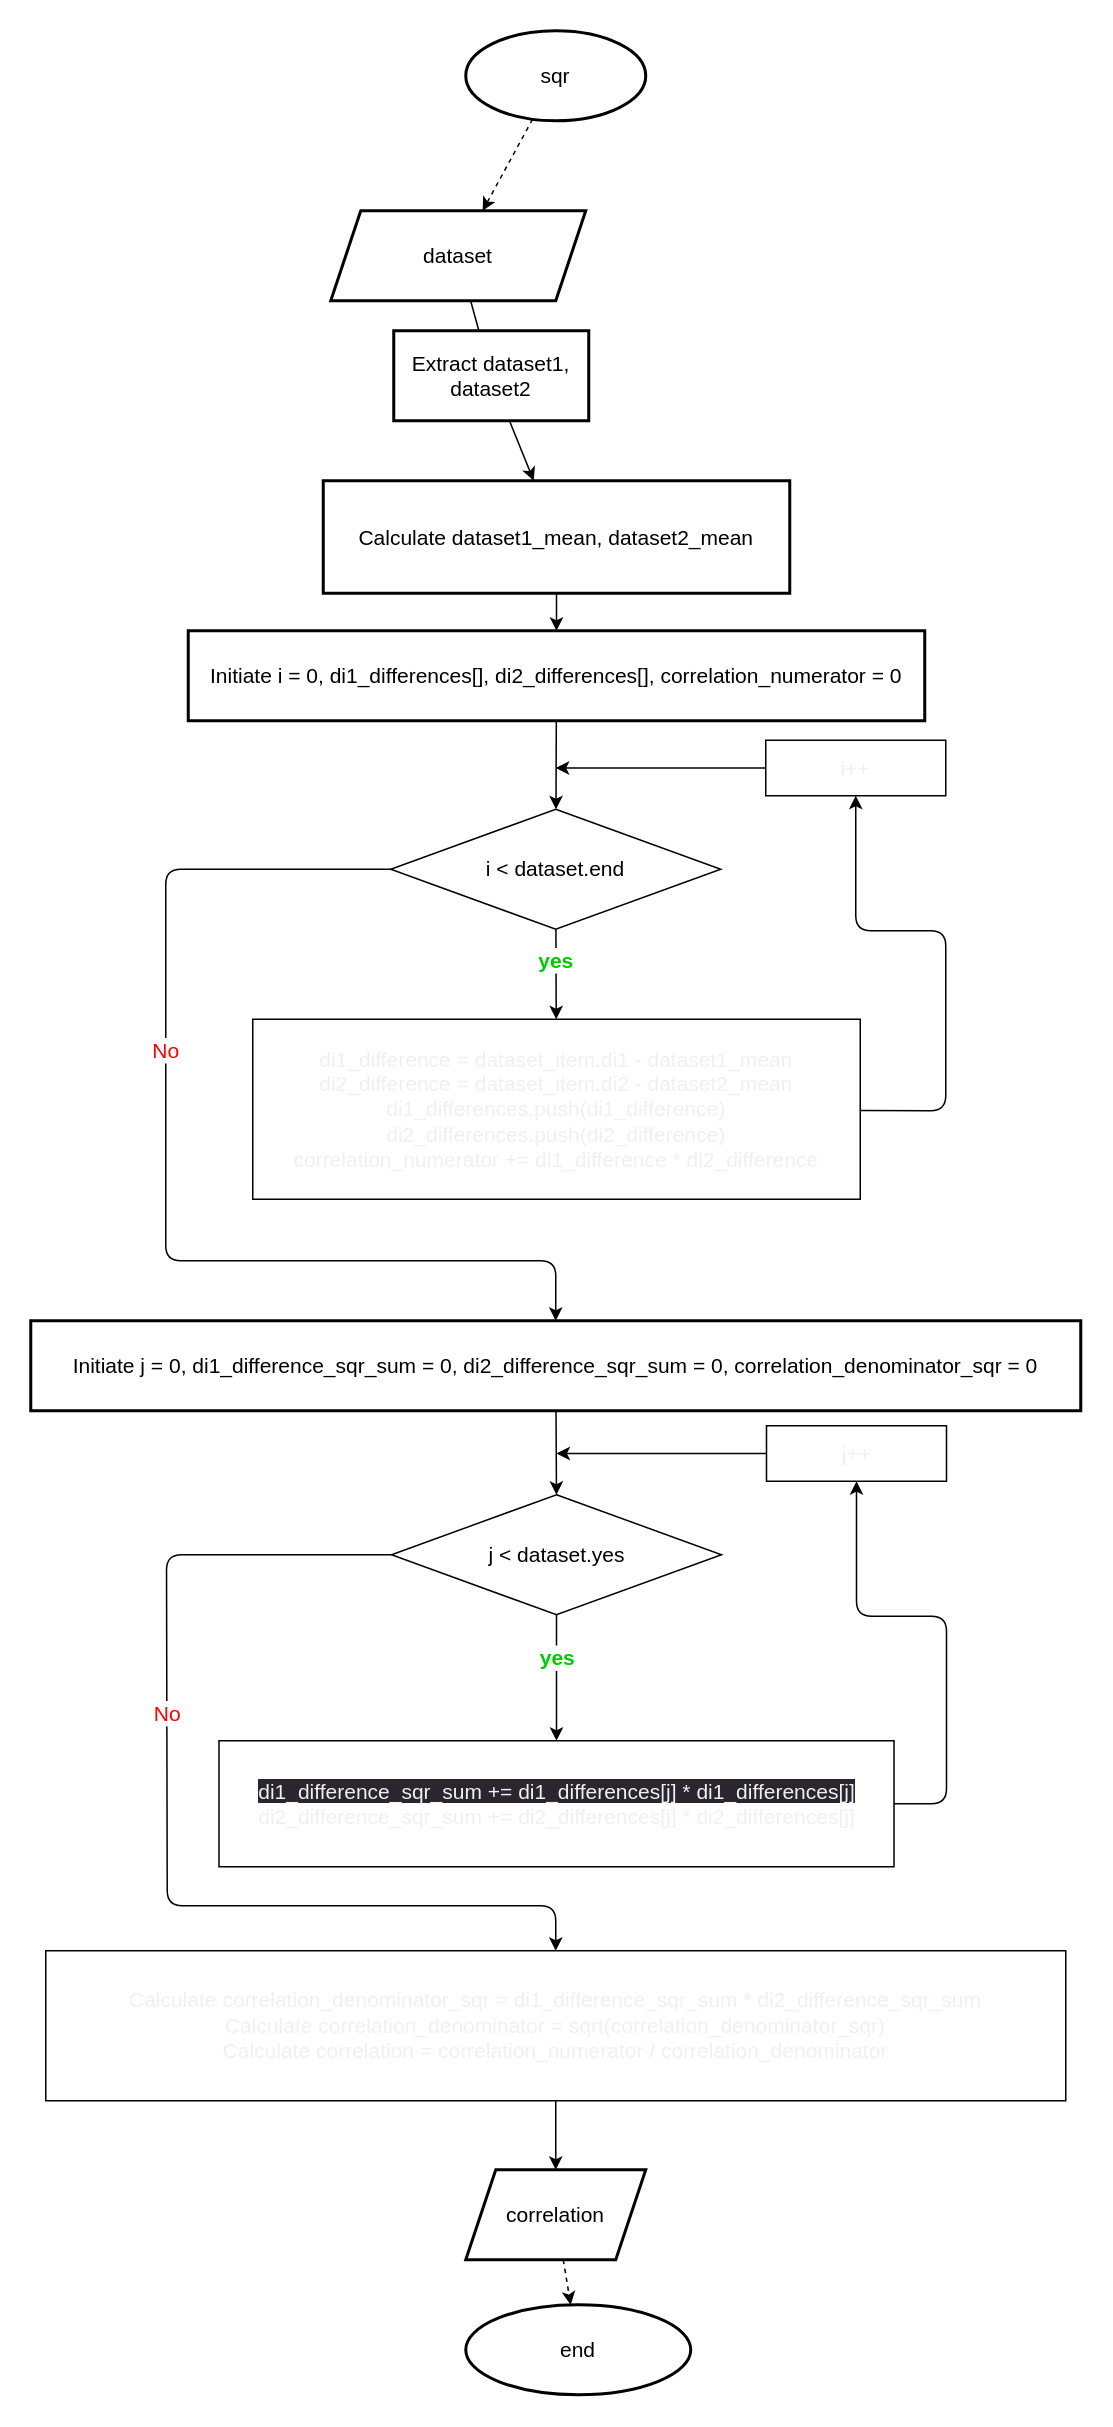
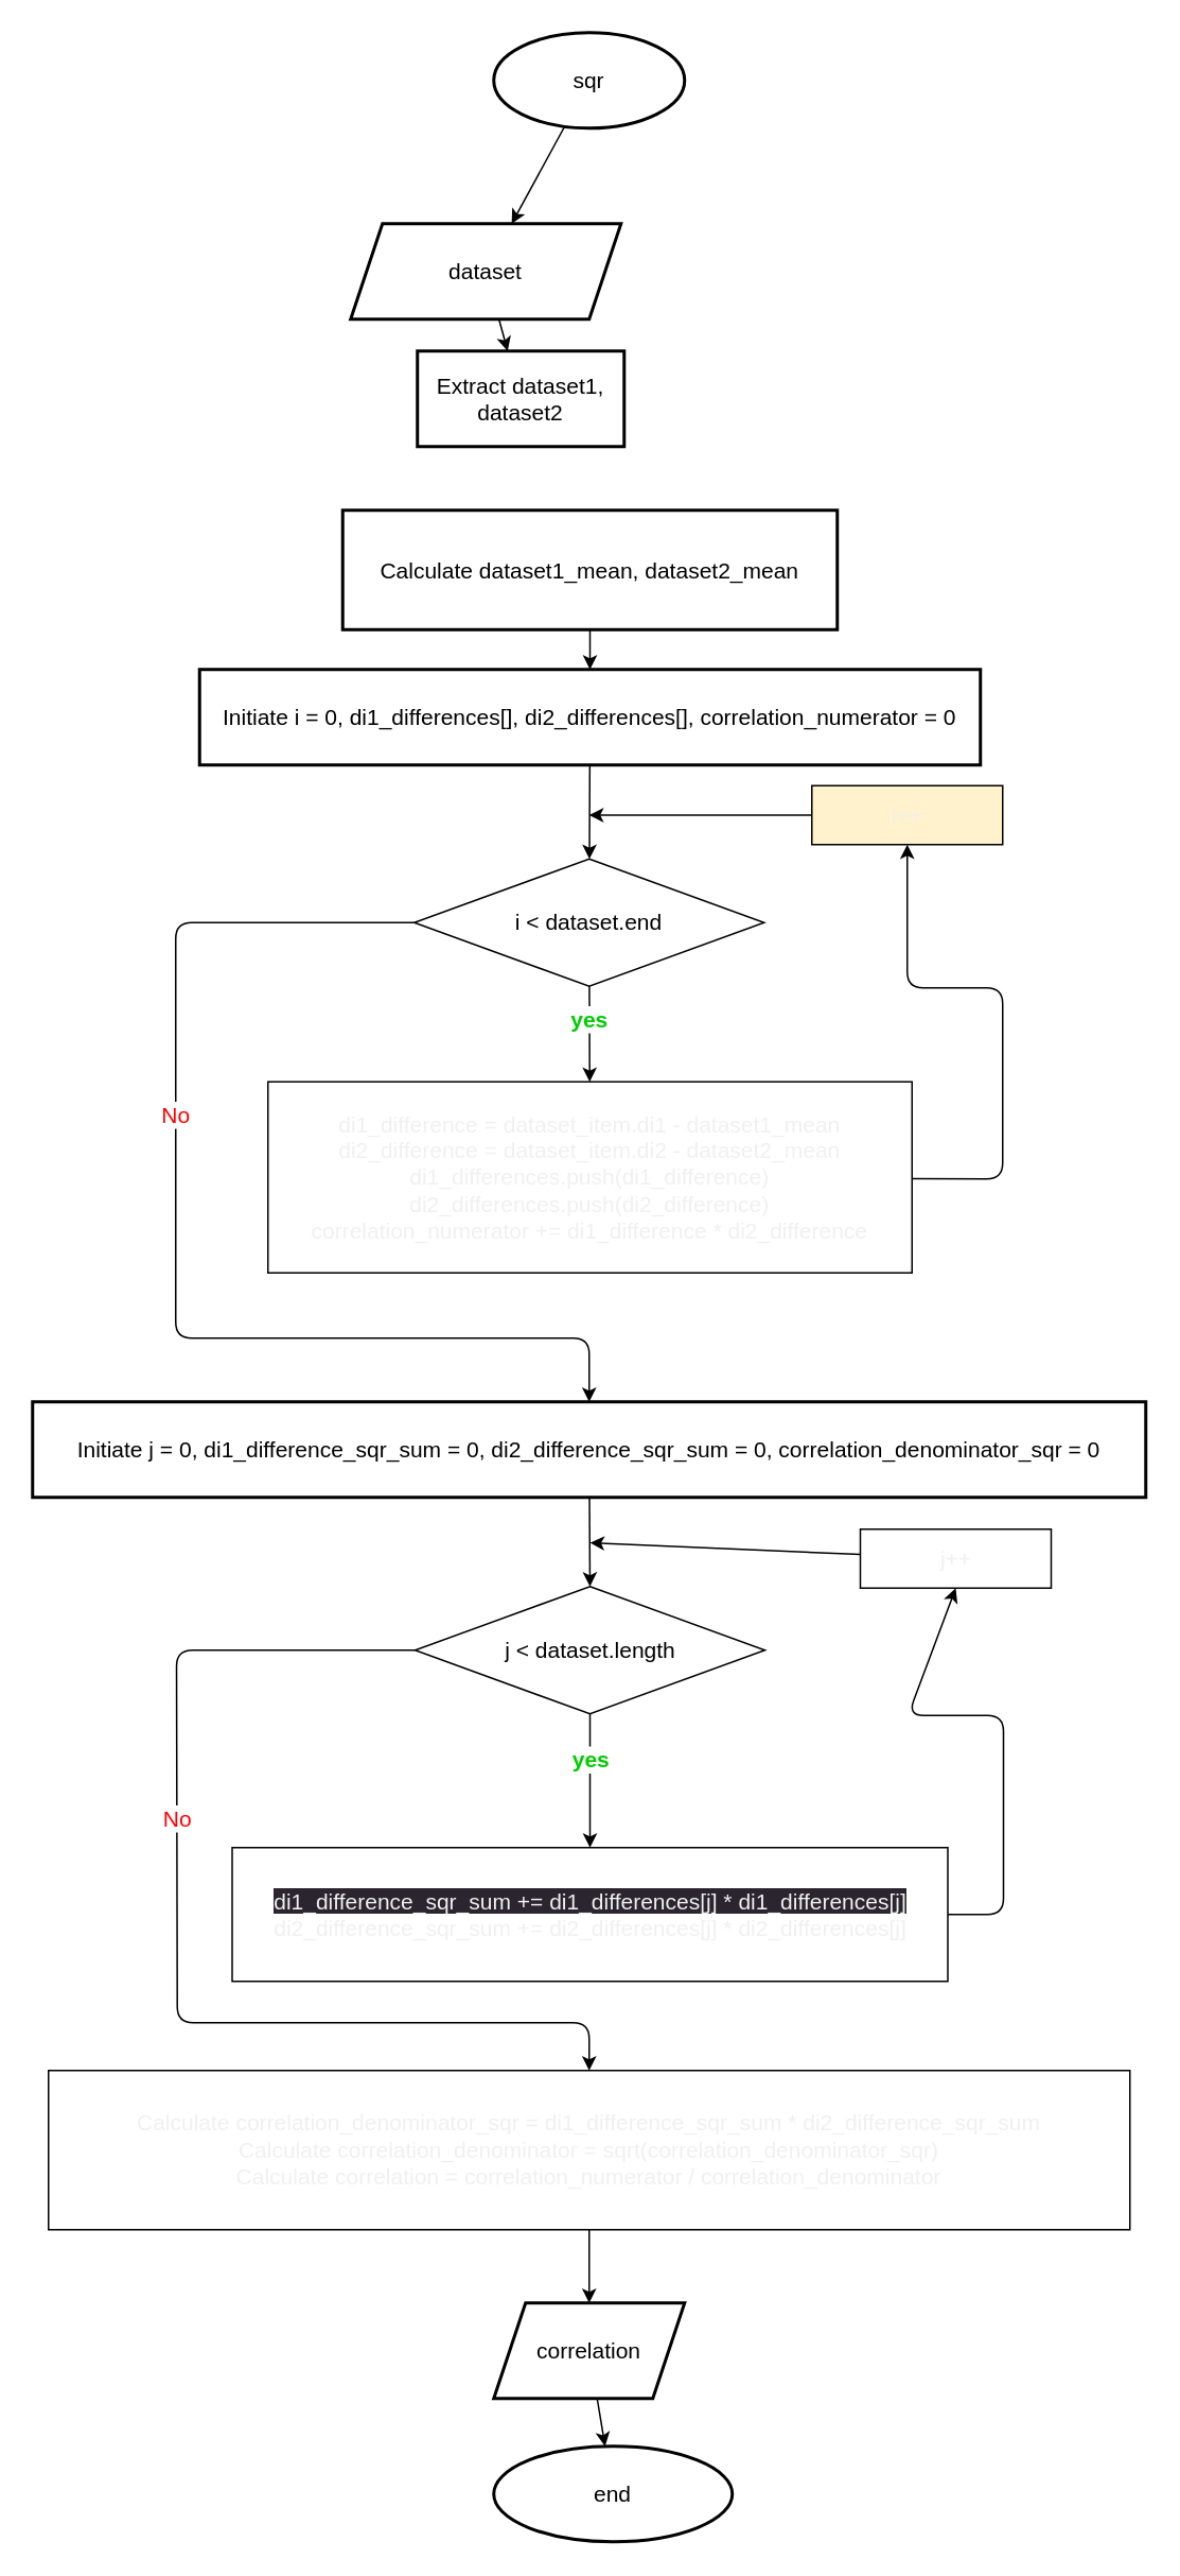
- <mxCell id="2" value="" style="edgeStyle=none;html=1;fontSize=14;dashed=1;" parent="1" source="3" target="5" edge="1"><mxGeometry relative="1" as="geometry" /></mxCell>
+ <mxCell id="2" value="" style="edgeStyle=none;html=1;fontSize=14;" parent="1" source="3" target="5" edge="1"><mxGeometry relative="1" as="geometry" /></mxCell>
- <mxCell id="4" value="" style="edgeStyle=none;html=1;fontSize=14;endArrow=none;" parent="1" source="5" target="7" edge="1"><mxGeometry relative="1" as="geometry" /></mxCell>
+ <mxCell id="4" value="" style="edgeStyle=none;html=1;fontSize=14;" parent="1" source="5" target="7" edge="1"><mxGeometry relative="1" as="geometry" /></mxCell>
- <mxCell id="6" value="" style="edgeStyle=none;html=1;fontSize=14;" parent="1" source="7" target="12" edge="1"><mxGeometry relative="1" as="geometry" /></mxCell>
- <mxCell id="21" value="i++" style="rounded=0;whiteSpace=wrap;html=1;fontSize=14;fontColor=#F0F0F0;" vertex="1" parent="1"><mxGeometry x="510" y="493" width="120" height="37" as="geometry" /></mxCell>
+ <mxCell id="21" value="i++" style="rounded=0;whiteSpace=wrap;html=1;fontSize=14;fontColor=#F0F0F0;fillColor=#fff2cc;" vertex="1" parent="1"><mxGeometry x="510" y="493" width="120" height="37" as="geometry" /></mxCell>
- <mxCell id="29" value="j++" style="rounded=0;whiteSpace=wrap;html=1;fontSize=14;fontColor=#F0F0F0;" vertex="1" parent="1"><mxGeometry x="510.5" y="950" width="120" height="37" as="geometry" /></mxCell>
+ <mxCell id="29" value="j++" style="rounded=0;whiteSpace=wrap;html=1;fontSize=14;fontColor=#F0F0F0;" vertex="1" parent="1"><mxGeometry x="540.5" y="960" width="120" height="37" as="geometry" /></mxCell>
- <mxCell id="25" value="j &amp;lt;&amp;nbsp;&lt;span style=&quot;font-size: 14px;&quot;&gt;dataset.yes&lt;/span&gt;" style="rhombus;whiteSpace=wrap;html=1;fontSize=14;" vertex="1" parent="1"><mxGeometry x="260.5" y="996" width="220" height="80" as="geometry" /></mxCell>
+ <mxCell id="25" value="j &amp;lt;&amp;nbsp;&lt;span style=&quot;font-size: 14px;&quot;&gt;dataset.length&lt;/span&gt;" style="rhombus;whiteSpace=wrap;html=1;fontSize=14;" vertex="1" parent="1"><mxGeometry x="260.5" y="996" width="220" height="80" as="geometry" /></mxCell>
- <mxCell id="8" value="" style="edgeStyle=none;html=1;fontSize=14;dashed=1;" parent="1" source="9" target="10" edge="1"><mxGeometry relative="1" as="geometry" /></mxCell>
+ <mxCell id="8" value="" style="edgeStyle=none;html=1;fontSize=14;" parent="1" source="9" target="10" edge="1"><mxGeometry relative="1" as="geometry" /></mxCell>
